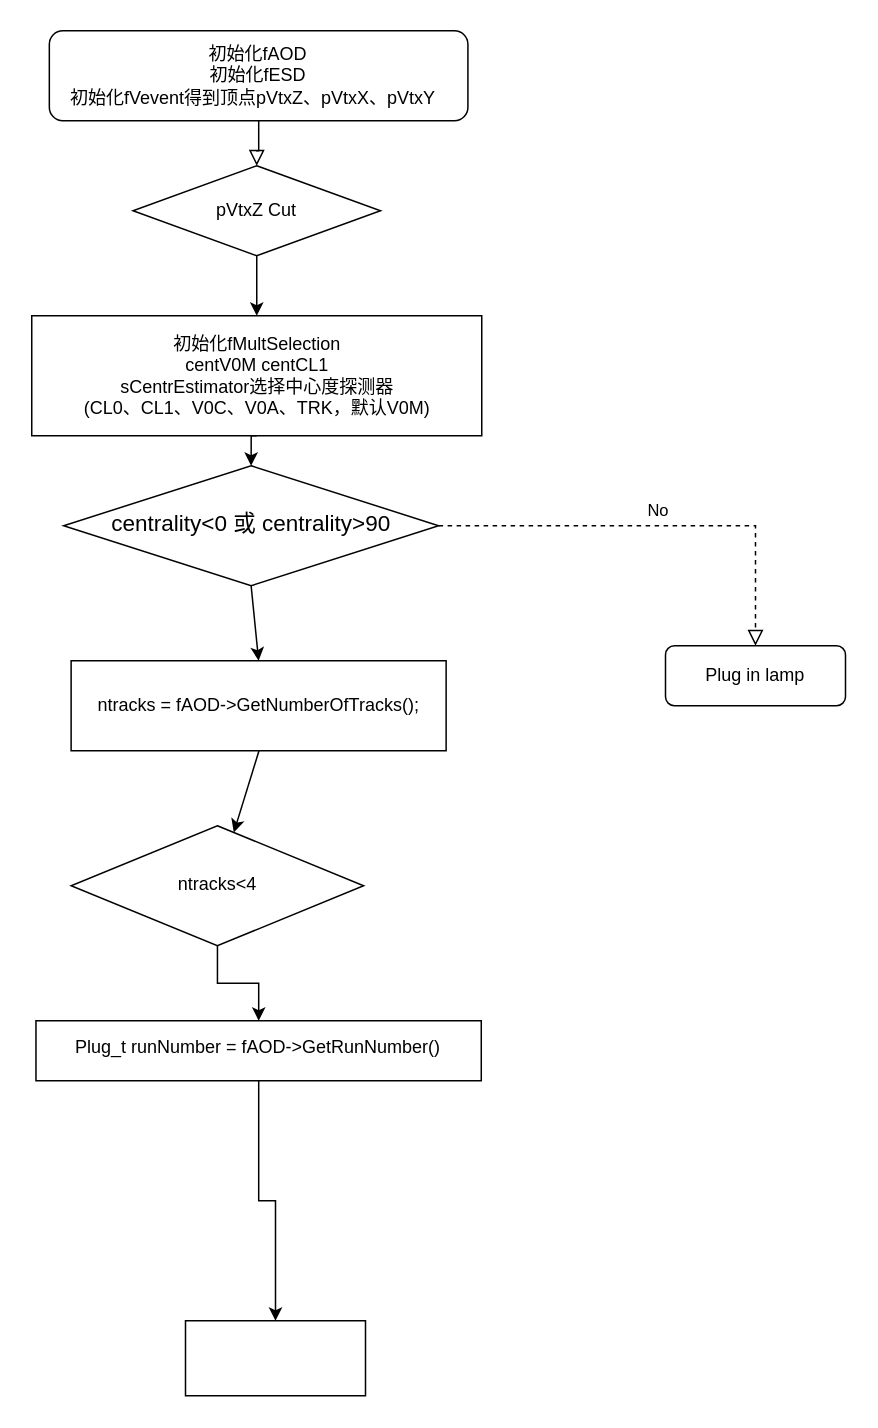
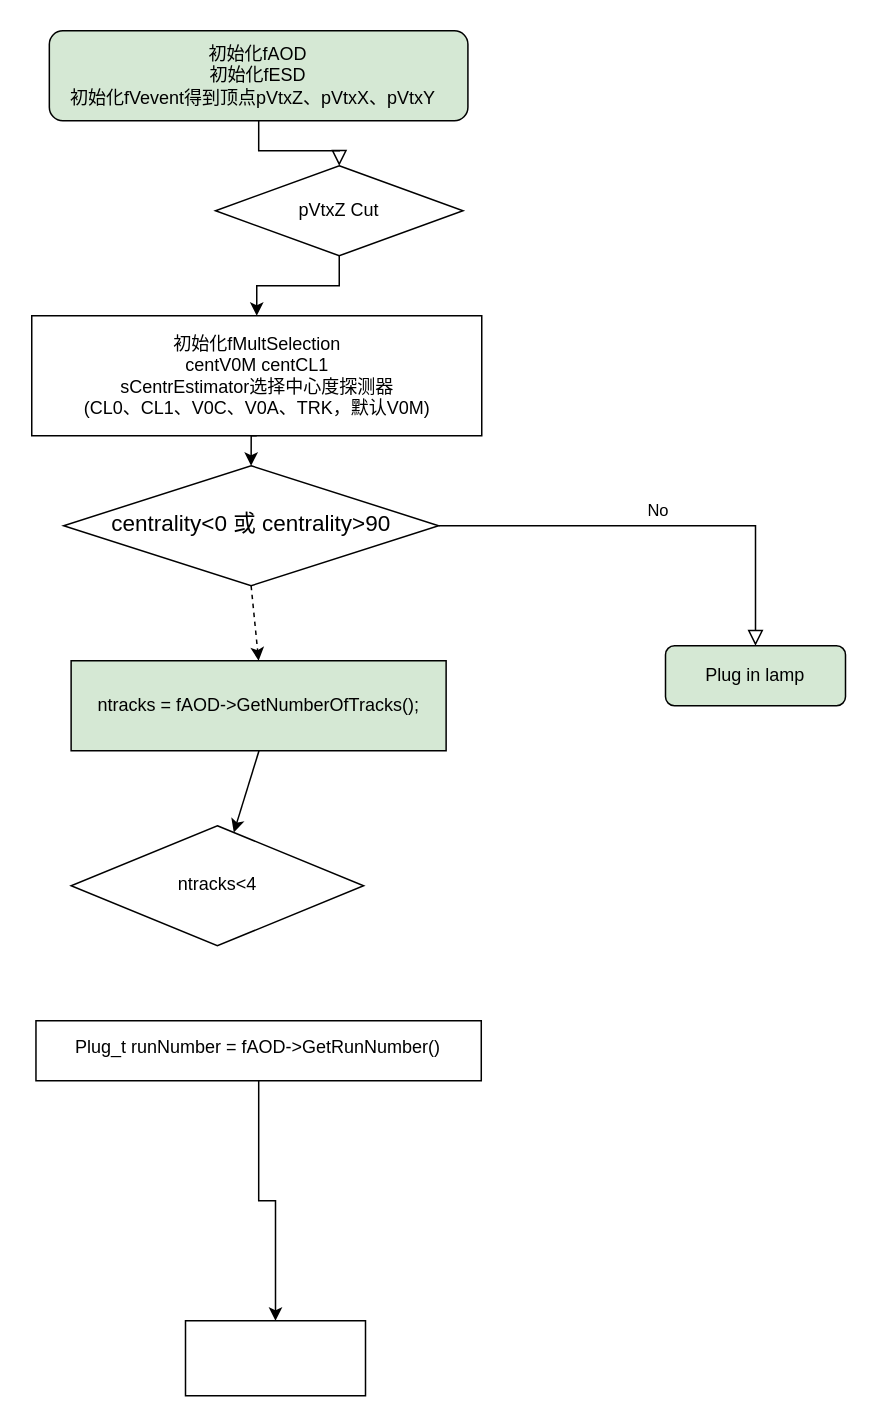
- <mxCell id="3" value="初始化fAOD&lt;br&gt;初始化fESD&lt;br&gt;初始化fVevent得到顶点pVtxZ、pVtxX、pVtxY&amp;nbsp;&amp;nbsp;" style="rounded=1;whiteSpace=wrap;html=1;fontSize=12;glass=0;strokeWidth=1;shadow=0;" parent="1" vertex="1"><mxGeometry x="32.22" y="20" width="279.06" height="60" as="geometry" /></mxCell>
+ <mxCell id="3" value="初始化fAOD&lt;br&gt;初始化fESD&lt;br&gt;初始化fVevent得到顶点pVtxZ、pVtxX、pVtxY&amp;nbsp;&amp;nbsp;" style="rounded=1;whiteSpace=wrap;html=1;fontSize=12;glass=0;strokeWidth=1;shadow=0;fillColor=#d5e8d4;" parent="1" vertex="1"><mxGeometry x="32.22" y="20" width="279.06" height="60" as="geometry" /></mxCell>
- <mxCell id="9" value="pVtxZ Cut" style="rhombus;whiteSpace=wrap;html=1;" vertex="1" parent="1"><mxGeometry x="88" y="110" width="165" height="60" as="geometry" /></mxCell>
+ <mxCell id="9" value="pVtxZ Cut" style="rhombus;whiteSpace=wrap;html=1;" vertex="1" parent="1"><mxGeometry x="143" y="110" width="165" height="60" as="geometry" /></mxCell>
- <mxCell id="4" value="No" style="edgeStyle=orthogonalEdgeStyle;rounded=0;html=1;jettySize=auto;orthogonalLoop=1;fontSize=11;endArrow=block;endFill=0;endSize=8;strokeWidth=1;shadow=0;labelBackgroundColor=none;dashed=1;" parent="1" source="5" target="6" edge="1"><mxGeometry y="10" relative="1" as="geometry"><mxPoint as="offset" /></mxGeometry></mxCell>
+ <mxCell id="4" value="No" style="edgeStyle=orthogonalEdgeStyle;rounded=0;html=1;jettySize=auto;orthogonalLoop=1;fontSize=11;endArrow=block;endFill=0;endSize=8;strokeWidth=1;shadow=0;labelBackgroundColor=none;" parent="1" source="5" target="6" edge="1"><mxGeometry y="10" relative="1" as="geometry"><mxPoint as="offset" /></mxGeometry></mxCell>
- <mxCell id="12" value="" style="endArrow=classic;html=1;rounded=0;fontFamily=Helvetica;fontColor=#000000;exitX=0.5;exitY=1;exitDx=0;exitDy=0;entryX=0.5;entryY=0;entryDx=0;entryDy=0;" edge="1" parent="1" source="5" target="11"><mxGeometry width="50" height="50" relative="1" as="geometry"><mxPoint x="113" y="560" as="sourcePoint" /><mxPoint x="163" y="510" as="targetPoint" /></mxGeometry></mxCell>
+ <mxCell id="12" value="" style="endArrow=classic;html=1;rounded=0;fontFamily=Helvetica;fontColor=#000000;exitX=0.5;exitY=1;exitDx=0;exitDy=0;entryX=0.5;entryY=0;entryDx=0;entryDy=0;dashed=1;" edge="1" parent="1" source="5" target="11"><mxGeometry width="50" height="50" relative="1" as="geometry"><mxPoint x="113" y="560" as="sourcePoint" /><mxPoint x="163" y="510" as="targetPoint" /></mxGeometry></mxCell>
- <mxCell id="6" value="Plug in lamp" style="rounded=1;whiteSpace=wrap;html=1;fontSize=12;glass=0;strokeWidth=1;shadow=0;" parent="1" vertex="1"><mxGeometry x="443" y="430" width="120" height="40" as="geometry" /></mxCell>
+ <mxCell id="6" value="Plug in lamp" style="rounded=1;whiteSpace=wrap;html=1;fontSize=12;glass=0;strokeWidth=1;shadow=0;fillColor=#d5e8d4;" parent="1" vertex="1"><mxGeometry x="443" y="430" width="120" height="40" as="geometry" /></mxCell>
- <mxCell id="11" value="ntracks = fAOD-&amp;gt;GetNumberOfTracks();" style="rounded=0;whiteSpace=wrap;html=1;labelBackgroundColor=none;fontFamily=Helvetica;fontColor=#000000;" vertex="1" parent="1"><mxGeometry x="46.75" y="440" width="250" height="60" as="geometry" /></mxCell>
+ <mxCell id="11" value="ntracks = fAOD-&amp;gt;GetNumberOfTracks();" style="rounded=0;whiteSpace=wrap;html=1;labelBackgroundColor=none;fontFamily=Helvetica;fontColor=#000000;fillColor=#d5e8d4;" vertex="1" parent="1"><mxGeometry x="46.75" y="440" width="250" height="60" as="geometry" /></mxCell>
- <mxCell id="13" value="" style="edgeStyle=orthogonalEdgeStyle;rounded=0;orthogonalLoop=1;jettySize=auto;html=1;fontFamily=Helvetica;fontColor=#000000;" edge="1" parent="1" source="14" target="17"><mxGeometry relative="1" as="geometry" /></mxCell>
